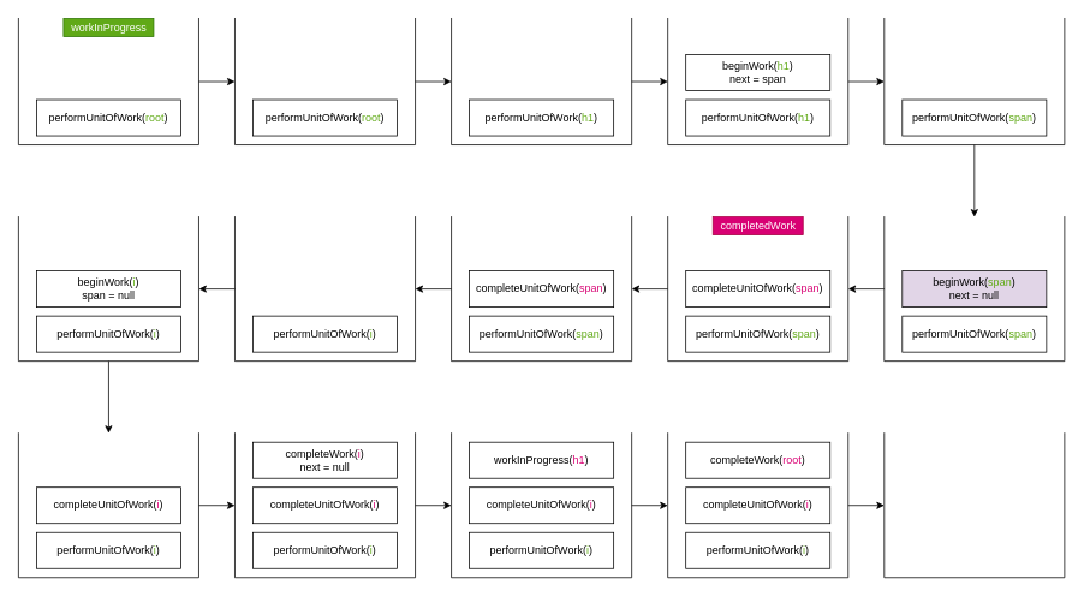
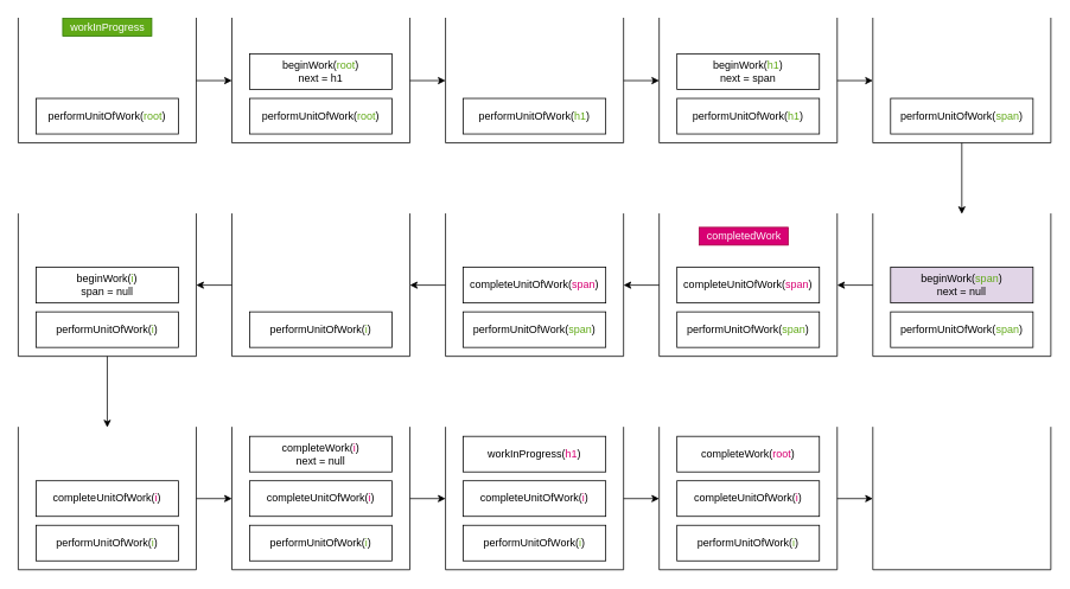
+ <mxCell id="8" value="beginWork(&lt;span style=&quot;color: rgb(96 , 169 , 23)&quot;&gt;root&lt;/span&gt;)&lt;br&gt;next = h1" style="rounded=0;whiteSpace=wrap;html=1;" vertex="1" parent="1"><mxGeometry x="280" y="60" width="160" height="40" as="geometry" /></mxCell>
- <mxCell id="59" value="completedWork" style="text;html=1;align=center;verticalAlign=middle;resizable=0;points=[];autosize=1;strokeColor=#A50040;fillColor=#d80073;fontColor=#ffffff;" vertex="1" parent="1"><mxGeometry x="790" y="240" width="100" height="20" as="geometry" /></mxCell>
+ <mxCell id="59" value="completedWork" style="text;html=1;align=center;verticalAlign=middle;resizable=0;points=[];autosize=1;strokeColor=#A50040;fillColor=#d80073;fontColor=#ffffff;" vertex="1" parent="1"><mxGeometry x="785" y="255" width="100" height="20" as="geometry" /></mxCell>
